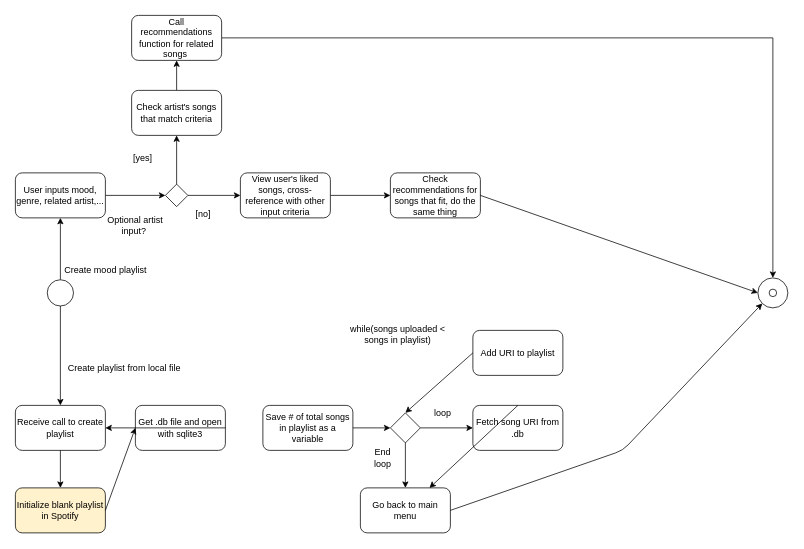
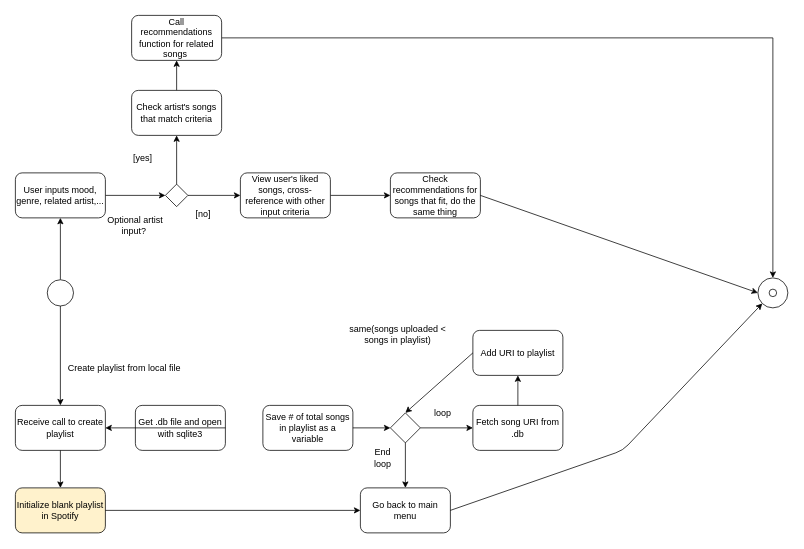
- <mxCell id="30" value="Create mood playlist" style="text;html=1;align=center;verticalAlign=middle;resizable=0;points=[];autosize=1;" vertex="1" parent="1"><mxGeometry x="80" y="350" width="120" height="20" as="geometry" /></mxCell>
- <mxCell id="12" value="while(songs uploaded &amp;lt; songs in playlist)" style="text;html=1;strokeColor=none;fillColor=none;align=center;verticalAlign=middle;whiteSpace=wrap;rounded=0;" parent="1" vertex="1"><mxGeometry x="450" y="435" width="160" height="20" as="geometry" /></mxCell>
+ <mxCell id="12" value="same(songs uploaded &amp;lt; songs in playlist)" style="text;html=1;strokeColor=none;fillColor=none;align=center;verticalAlign=middle;whiteSpace=wrap;rounded=0;" parent="1" vertex="1"><mxGeometry x="450" y="435" width="160" height="20" as="geometry" /></mxCell>
- <mxCell id="23" value="" style="endArrow=classic;html=1;exitX=0.5;exitY=0;exitDx=0;exitDy=0;" parent="1" source="14" target="25" edge="1"><mxGeometry width="50" height="50" relative="1" as="geometry"><mxPoint x="660" y="530" as="sourcePoint" /><mxPoint x="710" y="480" as="targetPoint" /></mxGeometry></mxCell>
+ <mxCell id="23" value="" style="endArrow=classic;html=1;exitX=0.5;exitY=0;exitDx=0;exitDy=0;entryX=0.5;entryY=1;entryDx=0;entryDy=0;" parent="1" source="14" target="21" edge="1"><mxGeometry width="50" height="50" relative="1" as="geometry"><mxPoint x="660" y="530" as="sourcePoint" /><mxPoint x="710" y="480" as="targetPoint" /></mxGeometry></mxCell>
- <mxCell id="20" value="" style="endArrow=classic;html=1;exitX=1;exitY=0.5;exitDx=0;exitDy=0;entryX=0;entryY=0.5;entryDx=0;entryDy=0;" parent="1" source="18" target="7" edge="1"><mxGeometry width="50" height="50" relative="1" as="geometry"><mxPoint x="160" y="530" as="sourcePoint" /><mxPoint x="210" y="480" as="targetPoint" /></mxGeometry></mxCell>
+ <mxCell id="20" value="" style="endArrow=classic;html=1;exitX=1;exitY=0.5;exitDx=0;exitDy=0;" parent="1" source="18" target="25" edge="1"><mxGeometry width="50" height="50" relative="1" as="geometry"><mxPoint x="160" y="530" as="sourcePoint" /><mxPoint x="210" y="480" as="targetPoint" /></mxGeometry></mxCell>
